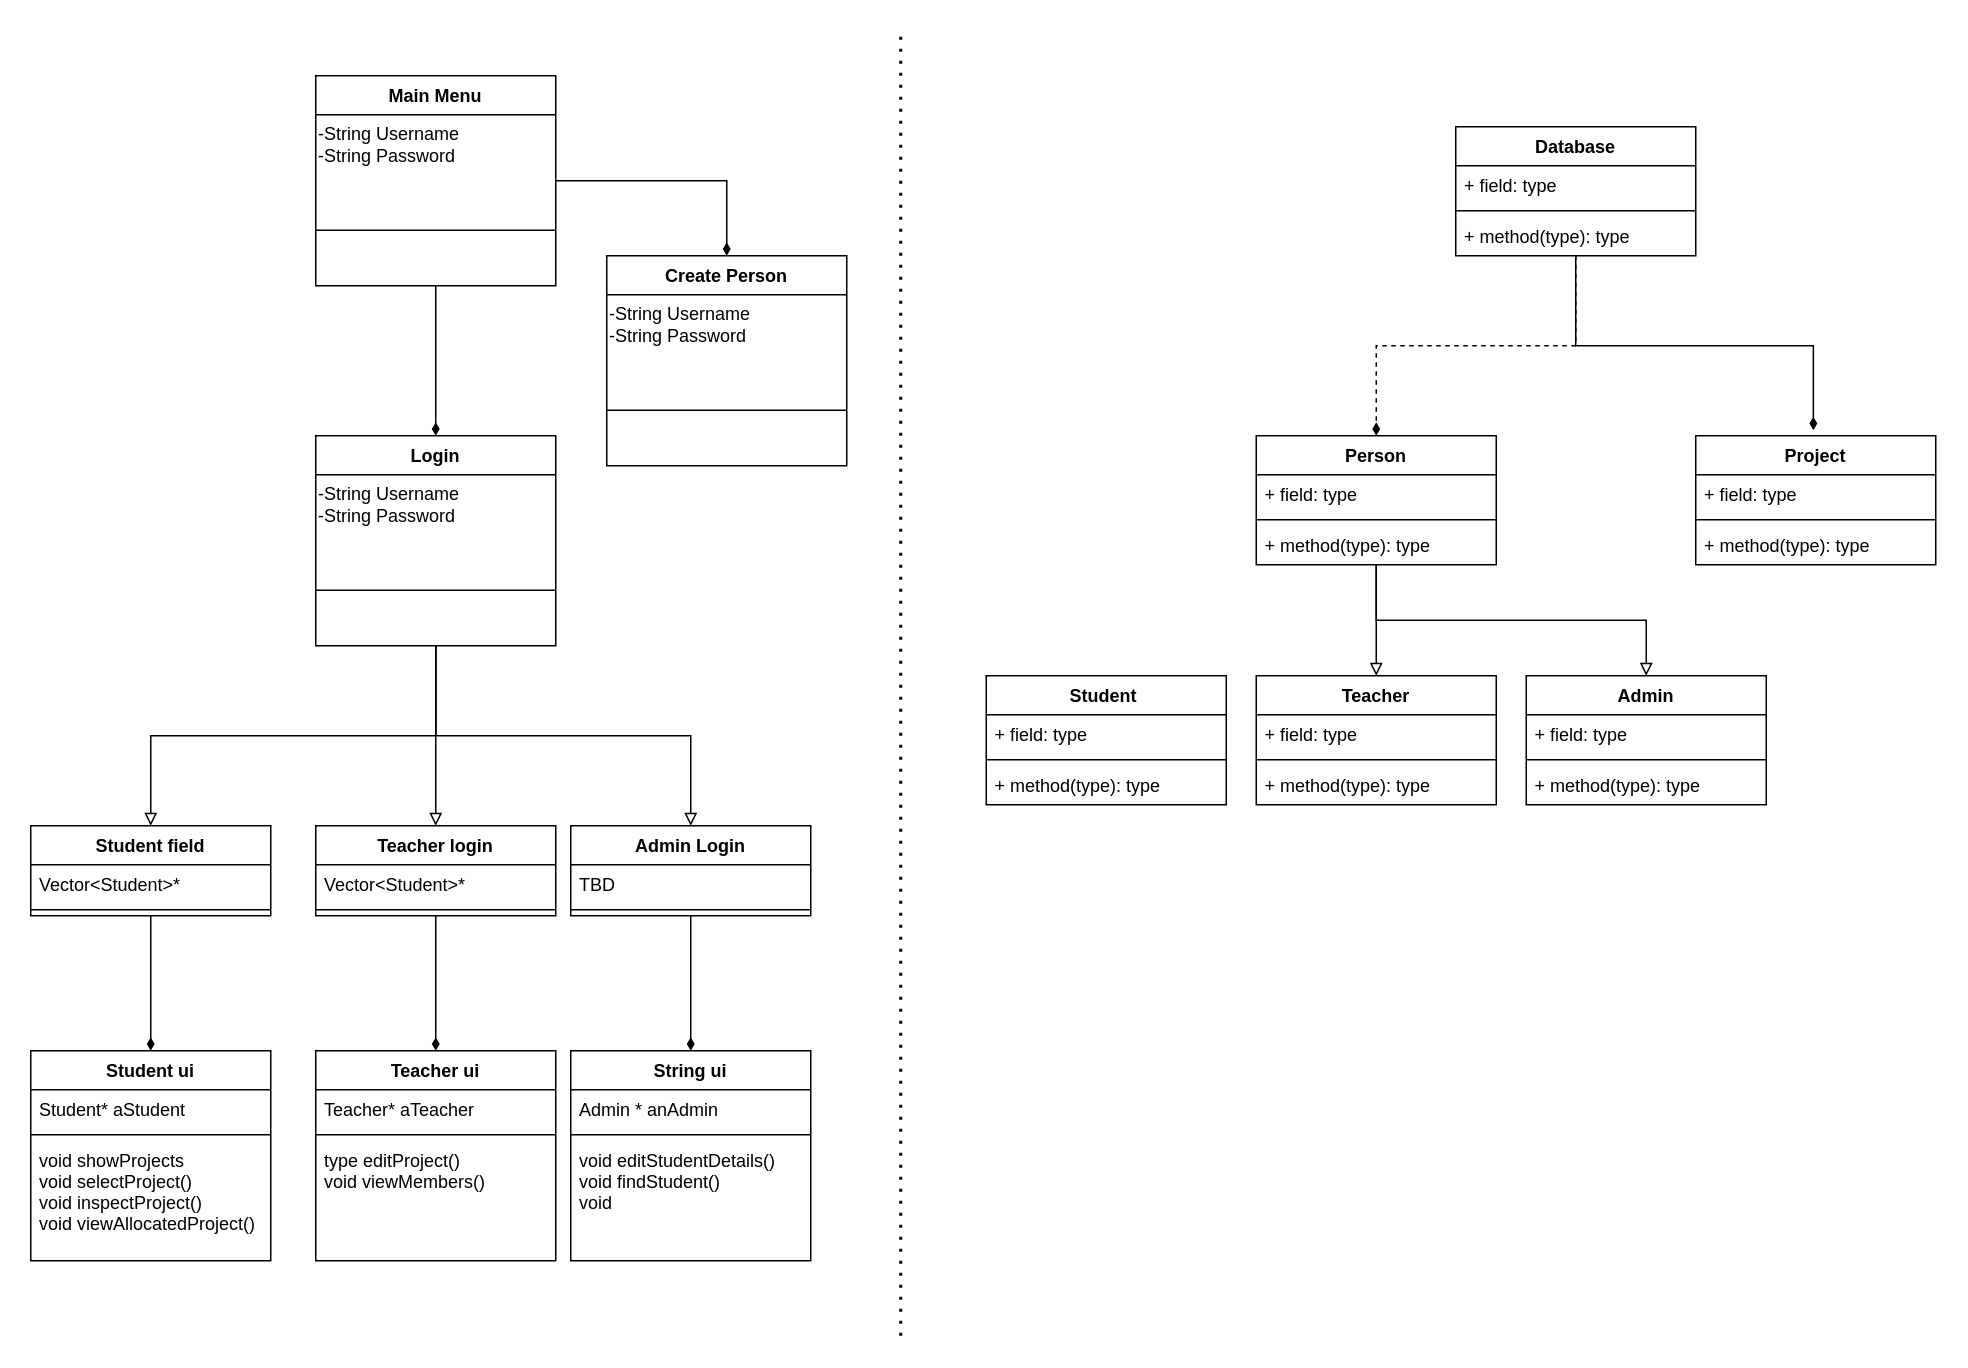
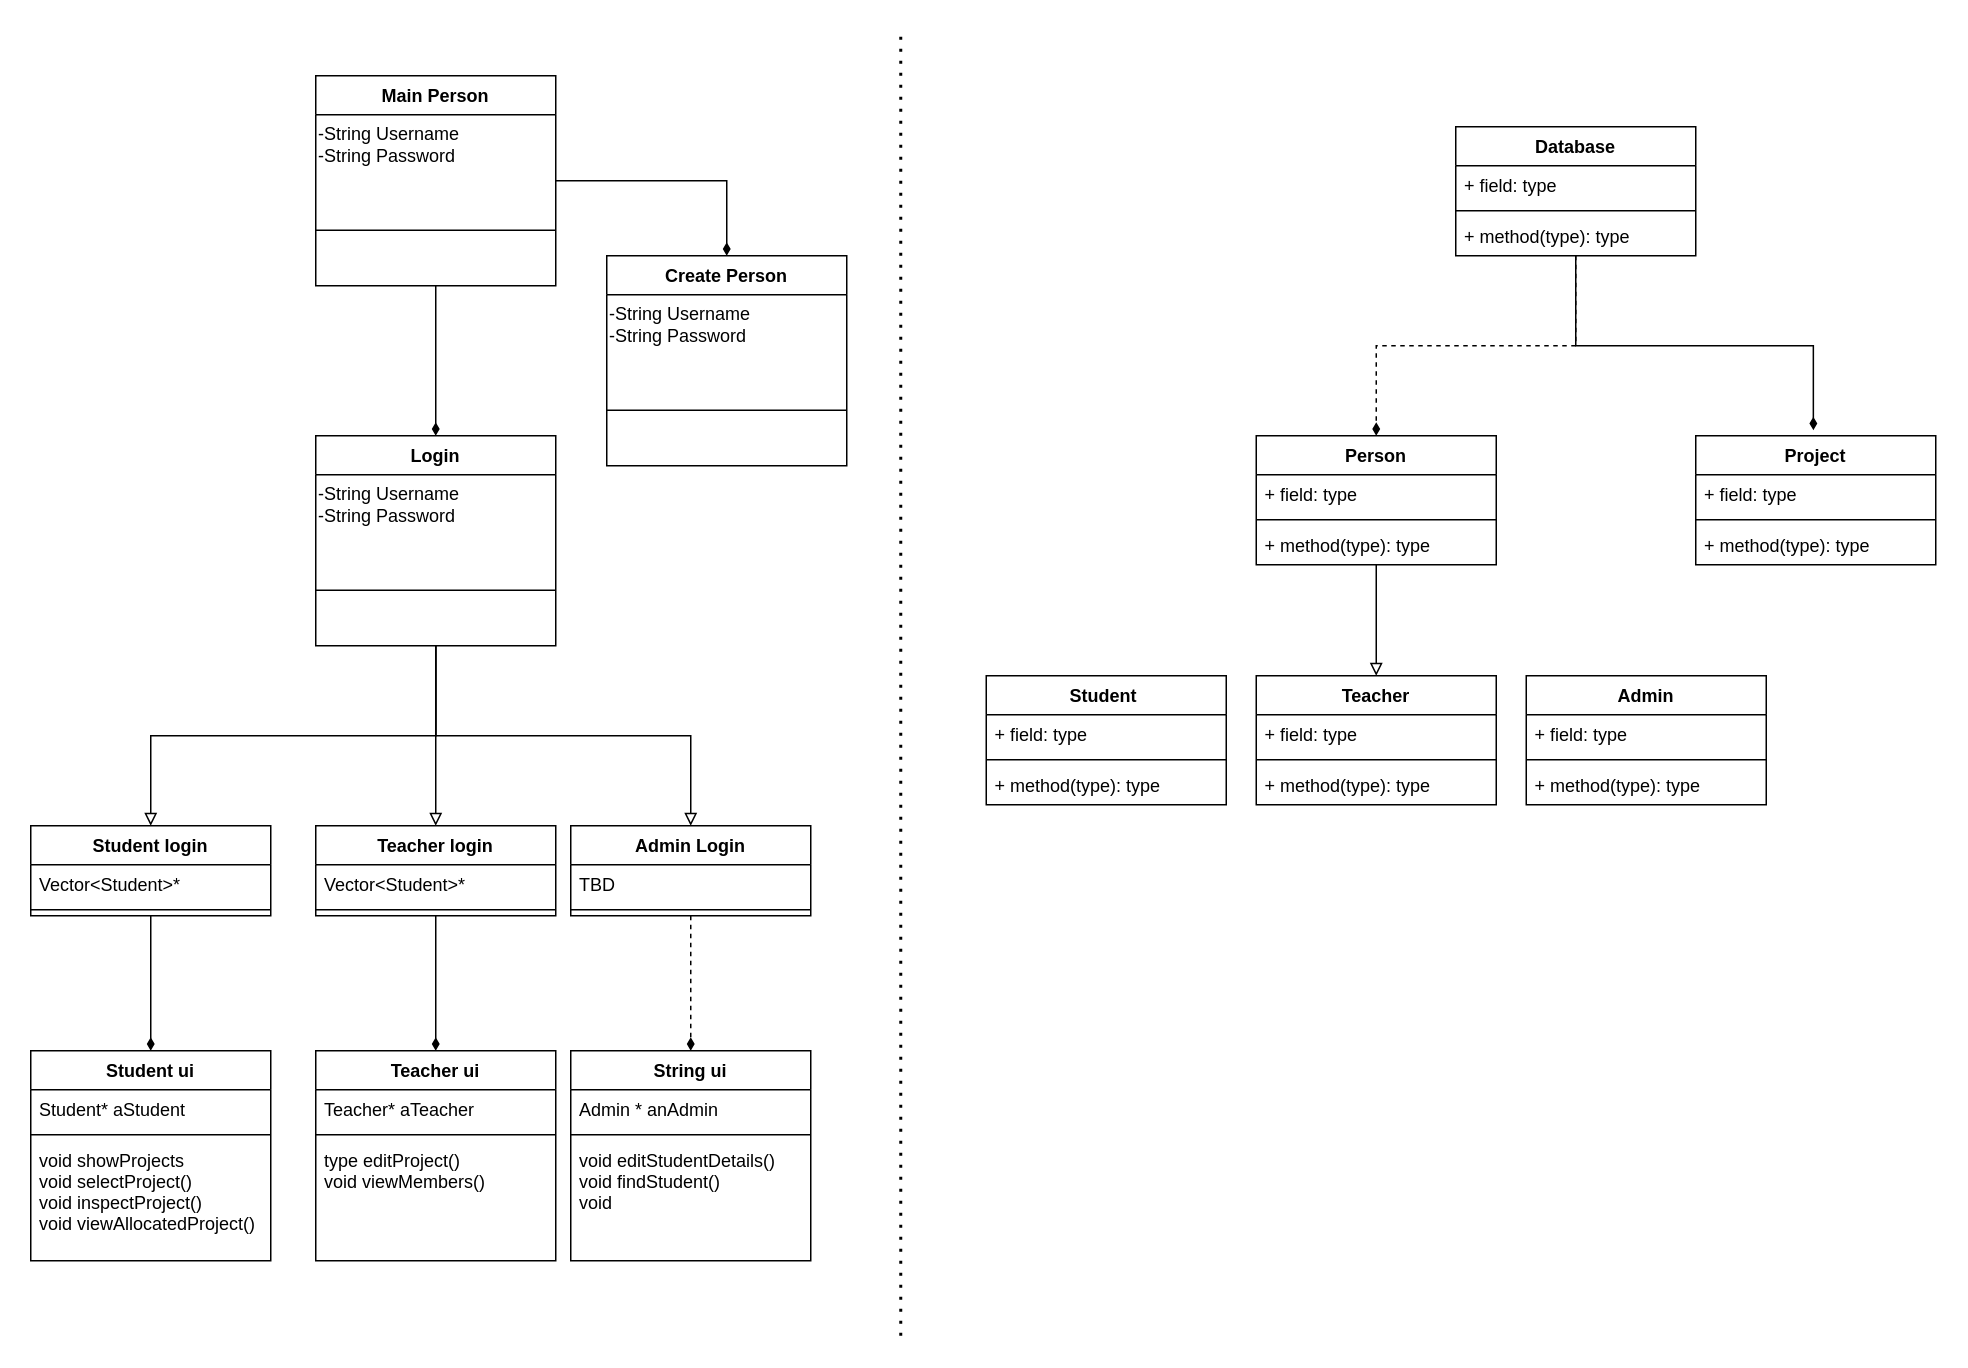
- <mxCell id="36" value="Main Menu" style="swimlane;fontStyle=1;align=center;verticalAlign=top;childLayout=stackLayout;horizontal=1;startSize=26;horizontalStack=0;resizeParent=1;resizeParentMax=0;resizeLast=0;collapsible=1;marginBottom=0;" vertex="1" parent="1"><mxGeometry x="210" y="50" width="160" height="140" as="geometry" /></mxCell>
+ <mxCell id="36" value="Main Person" style="swimlane;fontStyle=1;align=center;verticalAlign=top;childLayout=stackLayout;horizontal=1;startSize=26;horizontalStack=0;resizeParent=1;resizeParentMax=0;resizeLast=0;collapsible=1;marginBottom=0;" vertex="1" parent="1"><mxGeometry x="210" y="50" width="160" height="140" as="geometry" /></mxCell>
- <mxCell id="43" style="edgeStyle=orthogonalEdgeStyle;rounded=0;orthogonalLoop=1;jettySize=auto;html=1;exitX=0.5;exitY=1;exitDx=0;exitDy=0;entryX=0.5;entryY=0;entryDx=0;entryDy=0;endArrow=block;endFill=0;" edge="1" parent="1" source="44" target="60"><mxGeometry relative="1" as="geometry" /></mxCell>
- <mxCell id="5" value="Student field" style="swimlane;fontStyle=1;align=center;verticalAlign=top;childLayout=stackLayout;horizontal=1;startSize=26;horizontalStack=0;resizeParent=1;resizeParentMax=0;resizeLast=0;collapsible=1;marginBottom=0;" parent="1" vertex="1"><mxGeometry x="20" y="550" width="160" height="60" as="geometry" /></mxCell>
+ <mxCell id="5" value="Student login" style="swimlane;fontStyle=1;align=center;verticalAlign=top;childLayout=stackLayout;horizontal=1;startSize=26;horizontalStack=0;resizeParent=1;resizeParentMax=0;resizeLast=0;collapsible=1;marginBottom=0;" parent="1" vertex="1"><mxGeometry x="20" y="550" width="160" height="60" as="geometry" /></mxCell>
- <mxCell id="12" style="edgeStyle=orthogonalEdgeStyle;rounded=0;orthogonalLoop=1;jettySize=auto;html=1;exitX=0.5;exitY=1;exitDx=0;exitDy=0;entryX=0.5;entryY=0;entryDx=0;entryDy=0;endArrow=diamondThin;endFill=1;" edge="1" parent="1" source="13" target="24"><mxGeometry relative="1" as="geometry" /></mxCell>
+ <mxCell id="12" style="edgeStyle=orthogonalEdgeStyle;rounded=0;orthogonalLoop=1;jettySize=auto;html=1;exitX=0.5;exitY=1;exitDx=0;exitDy=0;entryX=0.5;entryY=0;entryDx=0;entryDy=0;endArrow=diamondThin;endFill=1;dashed=1;" edge="1" parent="1" source="13" target="24"><mxGeometry relative="1" as="geometry" /></mxCell>
